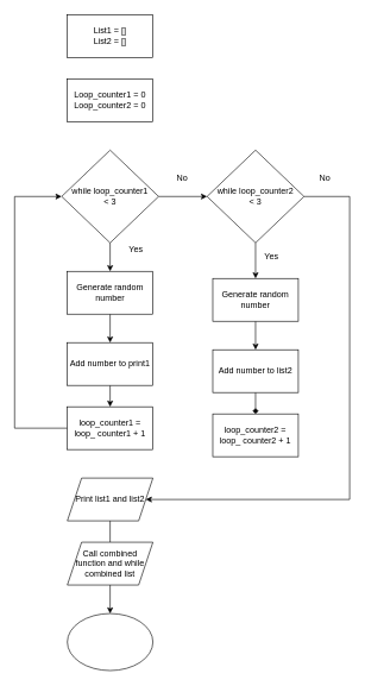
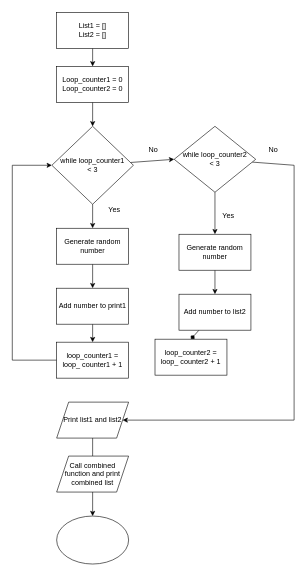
+ <mxCell id="2" style="edgeStyle=none;html=1;" edge="1" parent="1" source="3" target="5"><mxGeometry relative="1" as="geometry" /></mxCell>
+ <mxCell id="4" style="edgeStyle=none;html=1;entryX=0.5;entryY=0;entryDx=0;entryDy=0;" edge="1" parent="1" source="5" target="8"><mxGeometry relative="1" as="geometry" /></mxCell>
- <mxCell id="17" value="while loop_counter2&lt;br&gt;&amp;lt; 3" style="rhombus;whiteSpace=wrap;html=1;" vertex="1" parent="1"><mxGeometry x="290" y="210" width="136" height="130" as="geometry" /></mxCell>
+ <mxCell id="17" value="while loop_counter2&lt;br&gt;&amp;lt; 3" style="rhombus;whiteSpace=wrap;html=1;" vertex="1" parent="1"><mxGeometry x="290" y="210" width="136" height="110" as="geometry" /></mxCell>
- <mxCell id="22" value="loop_counter2 = loop_ counter2 + 1" style="rounded=0;whiteSpace=wrap;html=1;" vertex="1" parent="1"><mxGeometry x="298" y="580" width="120" height="60" as="geometry" /></mxCell>
+ <mxCell id="22" value="loop_counter2 = loop_ counter2 + 1" style="rounded=0;whiteSpace=wrap;html=1;" vertex="1" parent="1"><mxGeometry x="258" y="565" width="120" height="60" as="geometry" /></mxCell>
- <mxCell id="30" value="Call combined function and while combined list" style="shape=parallelogram;perimeter=parallelogramPerimeter;whiteSpace=wrap;html=1;fixedSize=1;" vertex="1" parent="1"><mxGeometry x="94" y="760" width="120" height="60" as="geometry" /></mxCell>
+ <mxCell id="30" value="Call combined function and print combined list" style="shape=parallelogram;perimeter=parallelogramPerimeter;whiteSpace=wrap;html=1;fixedSize=1;" vertex="1" parent="1"><mxGeometry x="94" y="760" width="120" height="60" as="geometry" /></mxCell>
